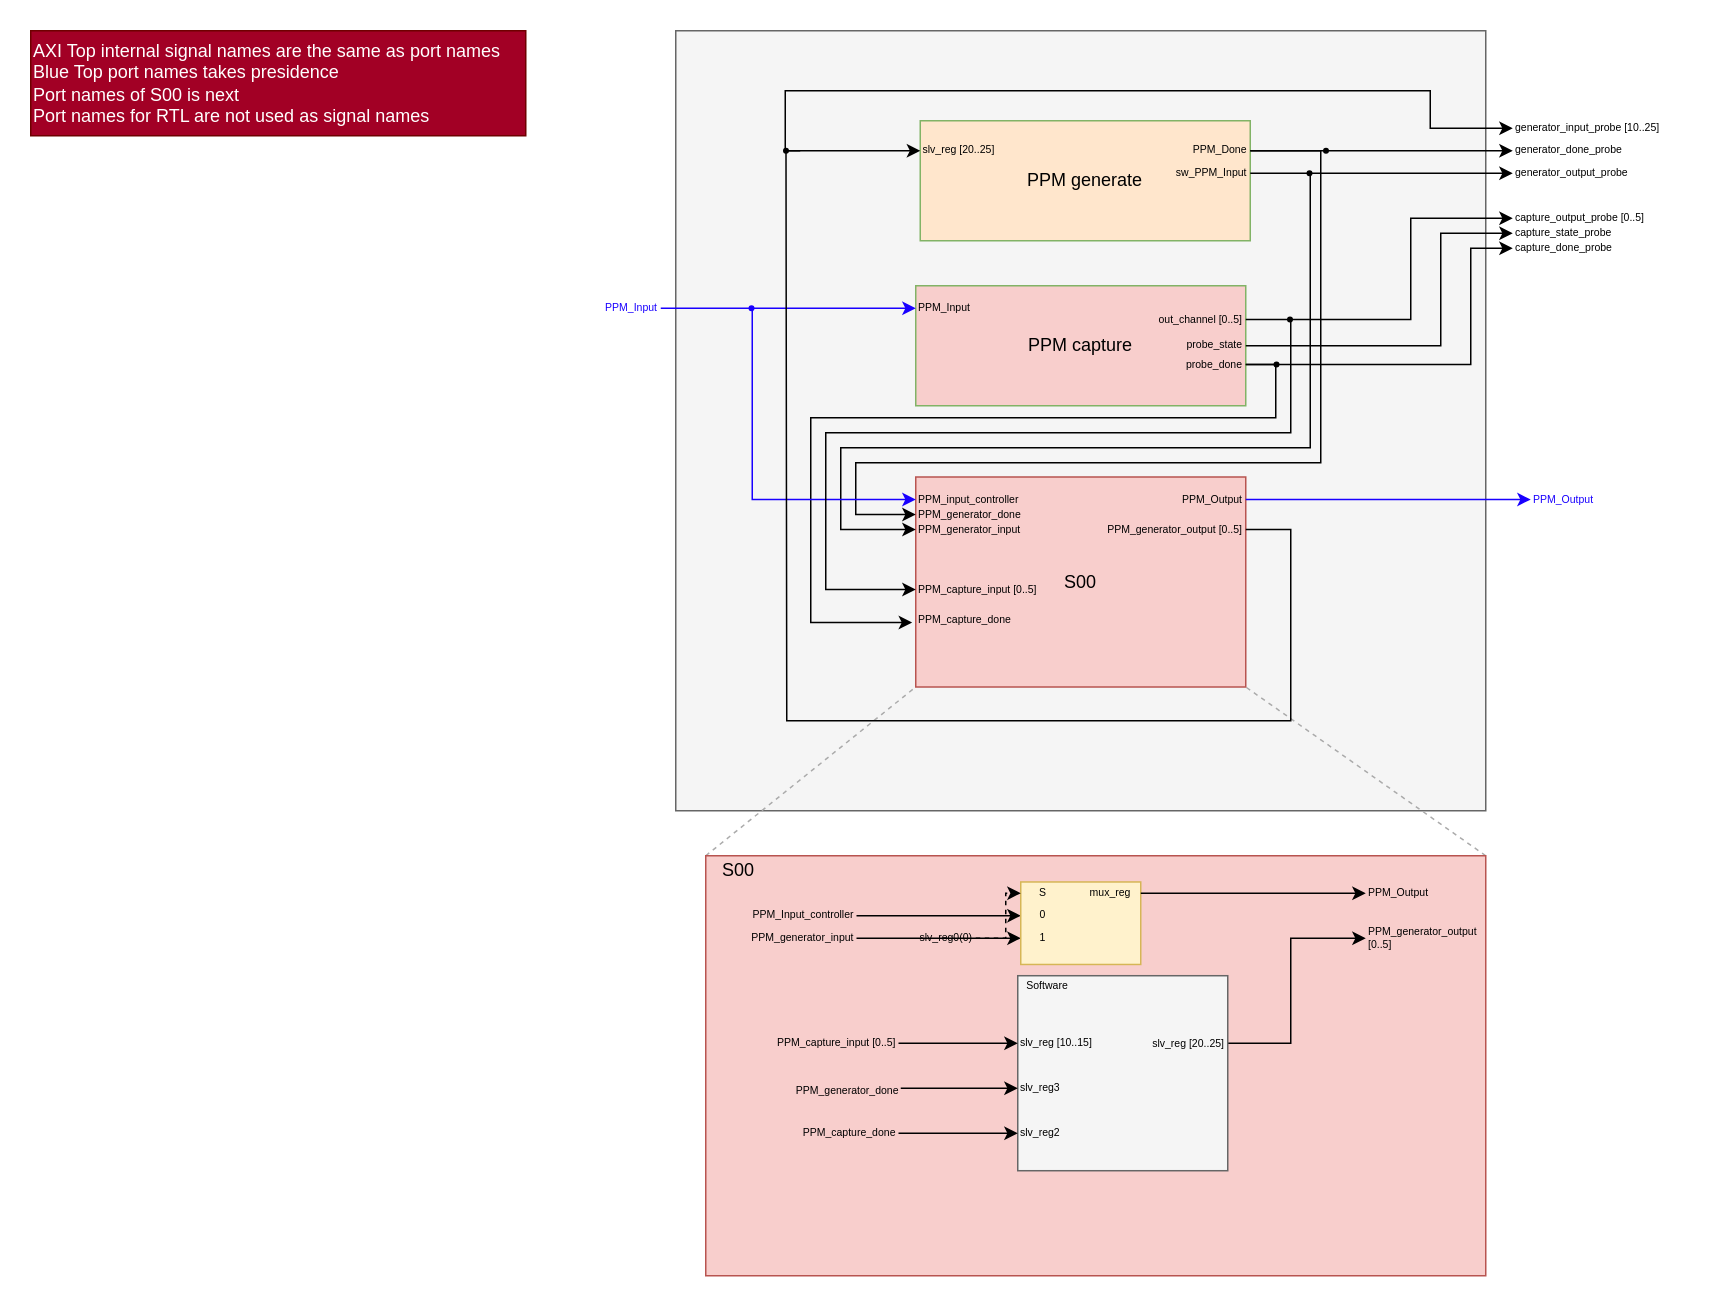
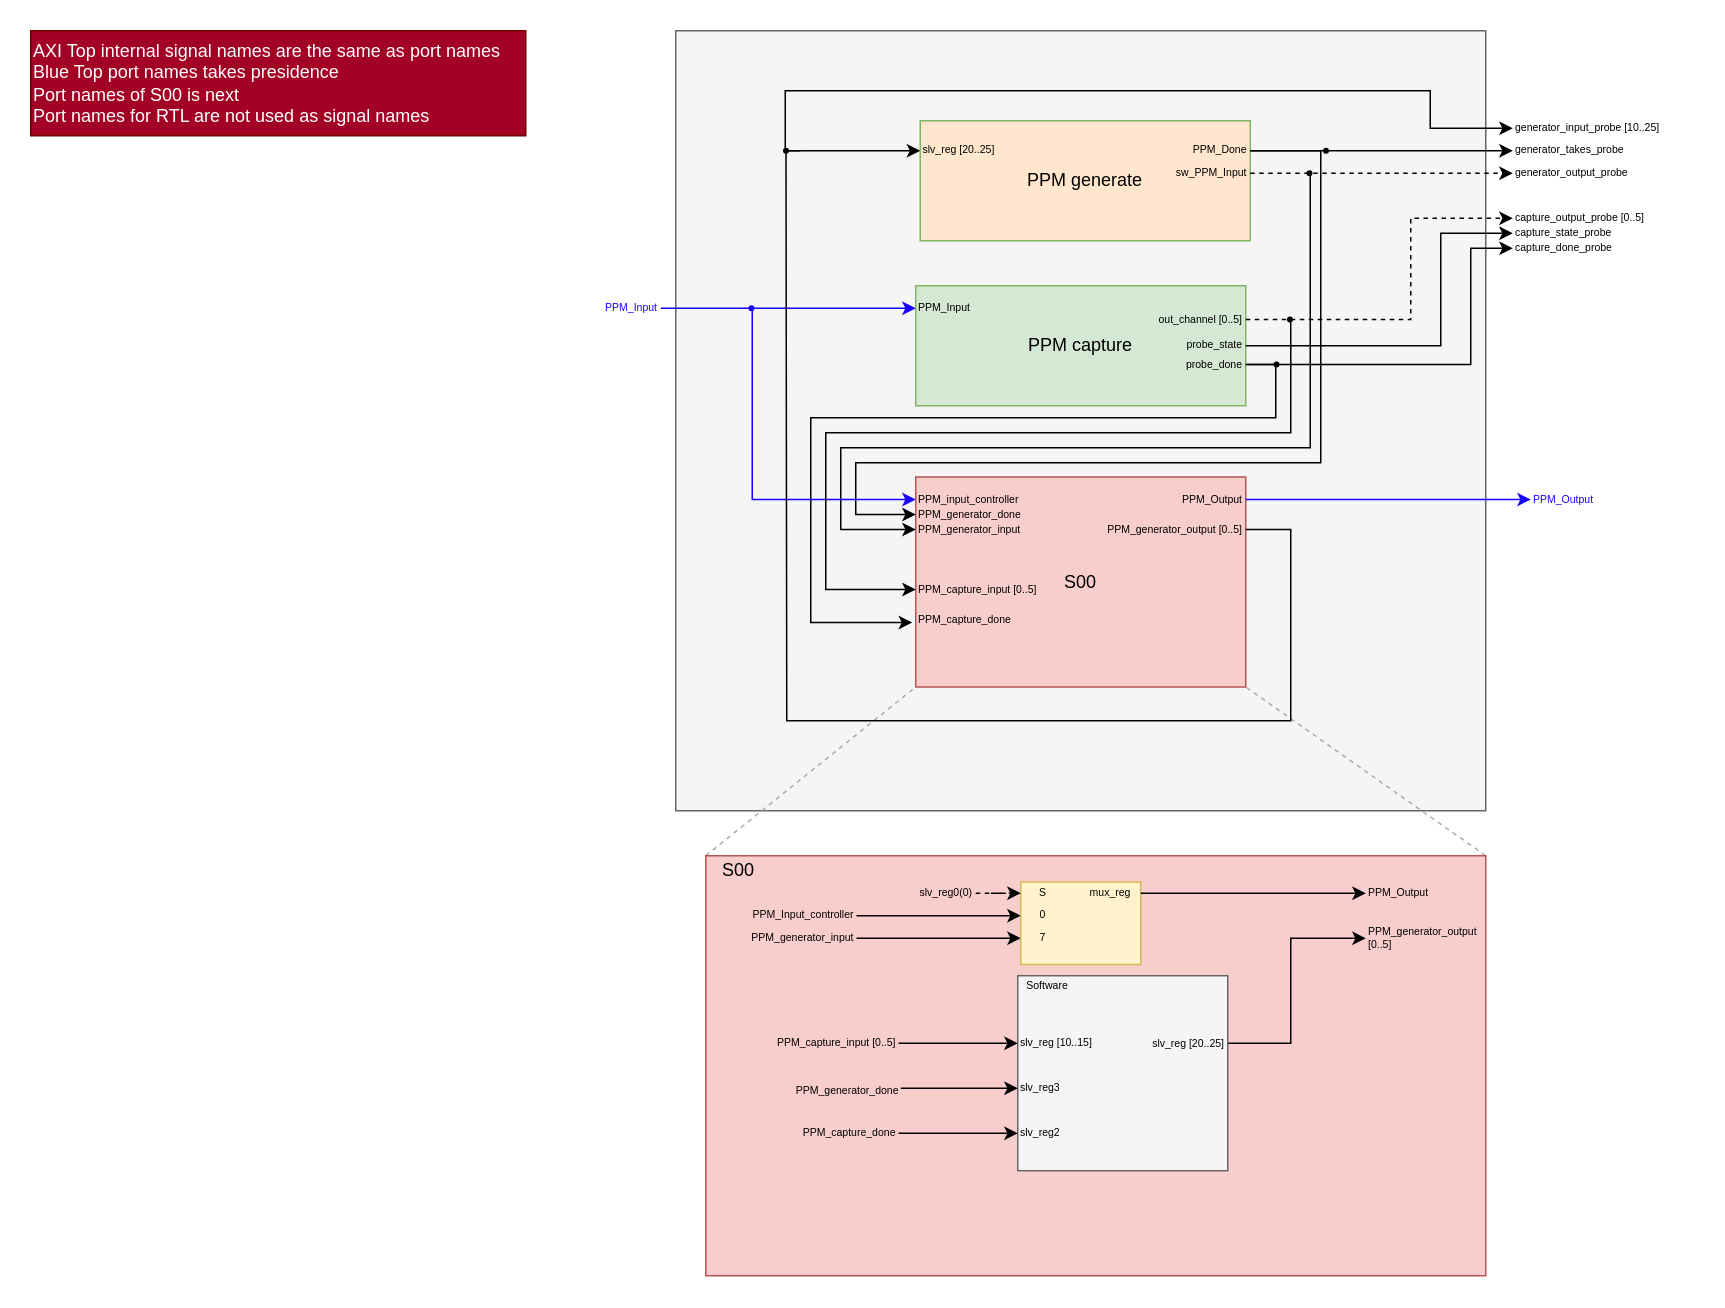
- <mxCell id="22" value="generator_done_probe" style="text;html=1;align=left;verticalAlign=middle;whiteSpace=wrap;rounded=0;fontSize=7;" parent="1" vertex="1"><mxGeometry x="1008" y="85" width="80" height="30" as="geometry" /></mxCell>
+ <mxCell id="22" value="generator_takes_probe" style="text;html=1;align=left;verticalAlign=middle;whiteSpace=wrap;rounded=0;fontSize=7;" parent="1" vertex="1"><mxGeometry x="1008" y="85" width="80" height="30" as="geometry" /></mxCell>
- <mxCell id="45" value="" style="edgeStyle=orthogonalEdgeStyle;rounded=0;orthogonalLoop=1;jettySize=auto;html=1;entryX=0;entryY=0.5;entryDx=0;entryDy=0;endArrow=classic;startFill=0;endFill=1;" parent="1" source="18" target="50" edge="1"><mxGeometry relative="1" as="geometry"><mxPoint x="613" y="455" as="targetPoint" /><mxPoint x="833" y="115" as="sourcePoint" /><Array as="points"><mxPoint x="1008" y="115" /></Array></mxGeometry></mxCell>
+ <mxCell id="45" value="" style="edgeStyle=orthogonalEdgeStyle;rounded=0;orthogonalLoop=1;jettySize=auto;html=1;entryX=0;entryY=0.5;entryDx=0;entryDy=0;endArrow=classic;startFill=0;endFill=1;dashed=1;" parent="1" source="18" target="50" edge="1"><mxGeometry relative="1" as="geometry"><mxPoint x="613" y="455" as="targetPoint" /><mxPoint x="833" y="115" as="sourcePoint" /><Array as="points"><mxPoint x="1008" y="115" /></Array></mxGeometry></mxCell>
- <mxCell id="30" style="edgeStyle=orthogonalEdgeStyle;rounded=0;orthogonalLoop=1;jettySize=auto;html=1;entryX=0;entryY=0.5;entryDx=0;entryDy=0;" parent="1" source="32" target="29" edge="1"><mxGeometry relative="1" as="geometry"><Array as="points"><mxPoint x="940" y="213" /><mxPoint x="940" y="145" /></Array></mxGeometry></mxCell>
+ <mxCell id="30" style="edgeStyle=orthogonalEdgeStyle;rounded=0;orthogonalLoop=1;jettySize=auto;html=1;entryX=0;entryY=0.5;entryDx=0;entryDy=0;dashed=1;" parent="1" source="32" target="29" edge="1"><mxGeometry relative="1" as="geometry"><Array as="points"><mxPoint x="940" y="213" /><mxPoint x="940" y="145" /></Array></mxGeometry></mxCell>
- <mxCell id="9" value="PPM capture" style="rounded=0;whiteSpace=wrap;html=1;fillColor=#f8cecc;strokeColor=#82b366;" parent="1" vertex="1"><mxGeometry x="610" y="190" width="220" height="80" as="geometry" /></mxCell>
+ <mxCell id="9" value="PPM capture" style="rounded=0;whiteSpace=wrap;html=1;fillColor=#d5e8d4;strokeColor=#82b366;" parent="1" vertex="1"><mxGeometry x="610" y="190" width="220" height="80" as="geometry" /></mxCell>
- <mxCell id="72" value="slv_reg0(0)" style="text;html=1;align=right;verticalAlign=middle;whiteSpace=wrap;rounded=0;fontSize=7;" parent="1" vertex="1"><mxGeometry x="600" y="609.98" width="50" height="30" as="geometry" /></mxCell>
+ <mxCell id="72" value="slv_reg0(0)" style="text;html=1;align=right;verticalAlign=middle;whiteSpace=wrap;rounded=0;fontSize=7;" parent="1" vertex="1"><mxGeometry x="600" y="579.98" width="50" height="30" as="geometry" /></mxCell>
- <mxCell id="68" value="1" style="text;html=1;align=center;verticalAlign=middle;whiteSpace=wrap;rounded=0;fontSize=7;" parent="1" vertex="1"><mxGeometry x="680" y="617.48" width="30" height="15" as="geometry" /></mxCell>
+ <mxCell id="68" value="7" style="text;html=1;align=center;verticalAlign=middle;whiteSpace=wrap;rounded=0;fontSize=7;" parent="1" vertex="1"><mxGeometry x="680" y="617.48" width="30" height="15" as="geometry" /></mxCell>
